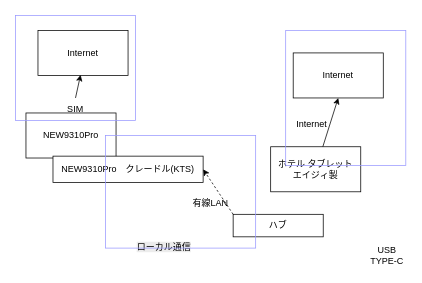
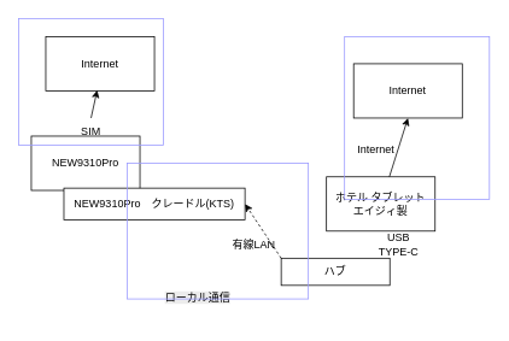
- <mxCell id="17" value="USB TYPE-C" style="text;html=1;align=center;verticalAlign=middle;whiteSpace=wrap;rounded=0;" vertex="1" parent="1"><mxGeometry x="485" y="325" width="60" height="30" as="geometry" /></mxCell>
+ <mxCell id="17" value="USB TYPE-C" style="text;html=1;align=center;verticalAlign=middle;whiteSpace=wrap;rounded=0;" vertex="1" parent="1"><mxGeometry x="410" y="255" width="60" height="30" as="geometry" /></mxCell>
